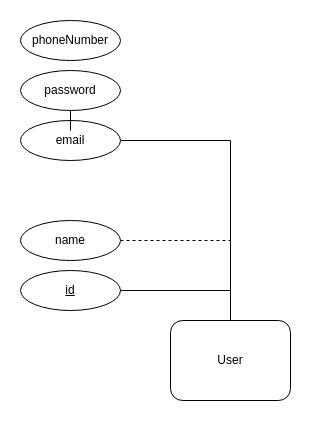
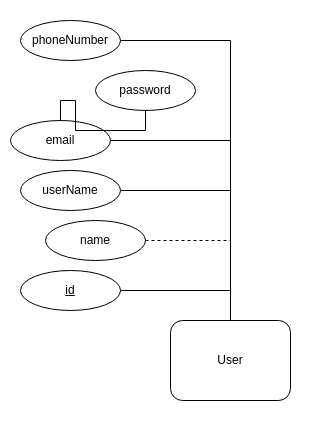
+ <mxCell id="9" style="edgeStyle=orthogonalEdgeStyle;rounded=0;orthogonalLoop=1;jettySize=auto;html=1;entryX=0.5;entryY=0;entryDx=0;entryDy=0;endArrow=none;endFill=0;" edge="1" parent="1" source="10" target="2"><mxGeometry relative="1" as="geometry" /></mxCell>
- <mxCell id="14" value="password" style="ellipse;whiteSpace=wrap;html=1;" vertex="1" parent="1"><mxGeometry x="20" y="70" width="100" height="40" as="geometry" /></mxCell>
+ <mxCell id="14" value="password" style="ellipse;whiteSpace=wrap;html=1;" vertex="1" parent="1"><mxGeometry x="95" y="70" width="100" height="40" as="geometry" /></mxCell>
- <mxCell id="12" value="email" style="ellipse;whiteSpace=wrap;html=1;" vertex="1" parent="1"><mxGeometry x="20" y="120" width="100" height="40" as="geometry" /></mxCell>
+ <mxCell id="12" value="email" style="ellipse;whiteSpace=wrap;html=1;" vertex="1" parent="1"><mxGeometry x="10" y="120" width="100" height="40" as="geometry" /></mxCell>
+ <mxCell id="8" value="userName" style="ellipse;whiteSpace=wrap;html=1;" vertex="1" parent="1"><mxGeometry x="20" y="170" width="100" height="40" as="geometry" /></mxCell>
+ <mxCell id="7" style="edgeStyle=orthogonalEdgeStyle;rounded=0;orthogonalLoop=1;jettySize=auto;html=1;entryX=0.5;entryY=0;entryDx=0;entryDy=0;endArrow=none;endFill=0;" edge="1" parent="1" source="8" target="2"><mxGeometry relative="1" as="geometry" /></mxCell>
- <mxCell id="6" value="name" style="ellipse;whiteSpace=wrap;html=1;" vertex="1" parent="1"><mxGeometry x="20" y="220" width="100" height="40" as="geometry" /></mxCell>
+ <mxCell id="6" value="name" style="ellipse;whiteSpace=wrap;html=1;" vertex="1" parent="1"><mxGeometry x="45" y="220" width="100" height="40" as="geometry" /></mxCell>
